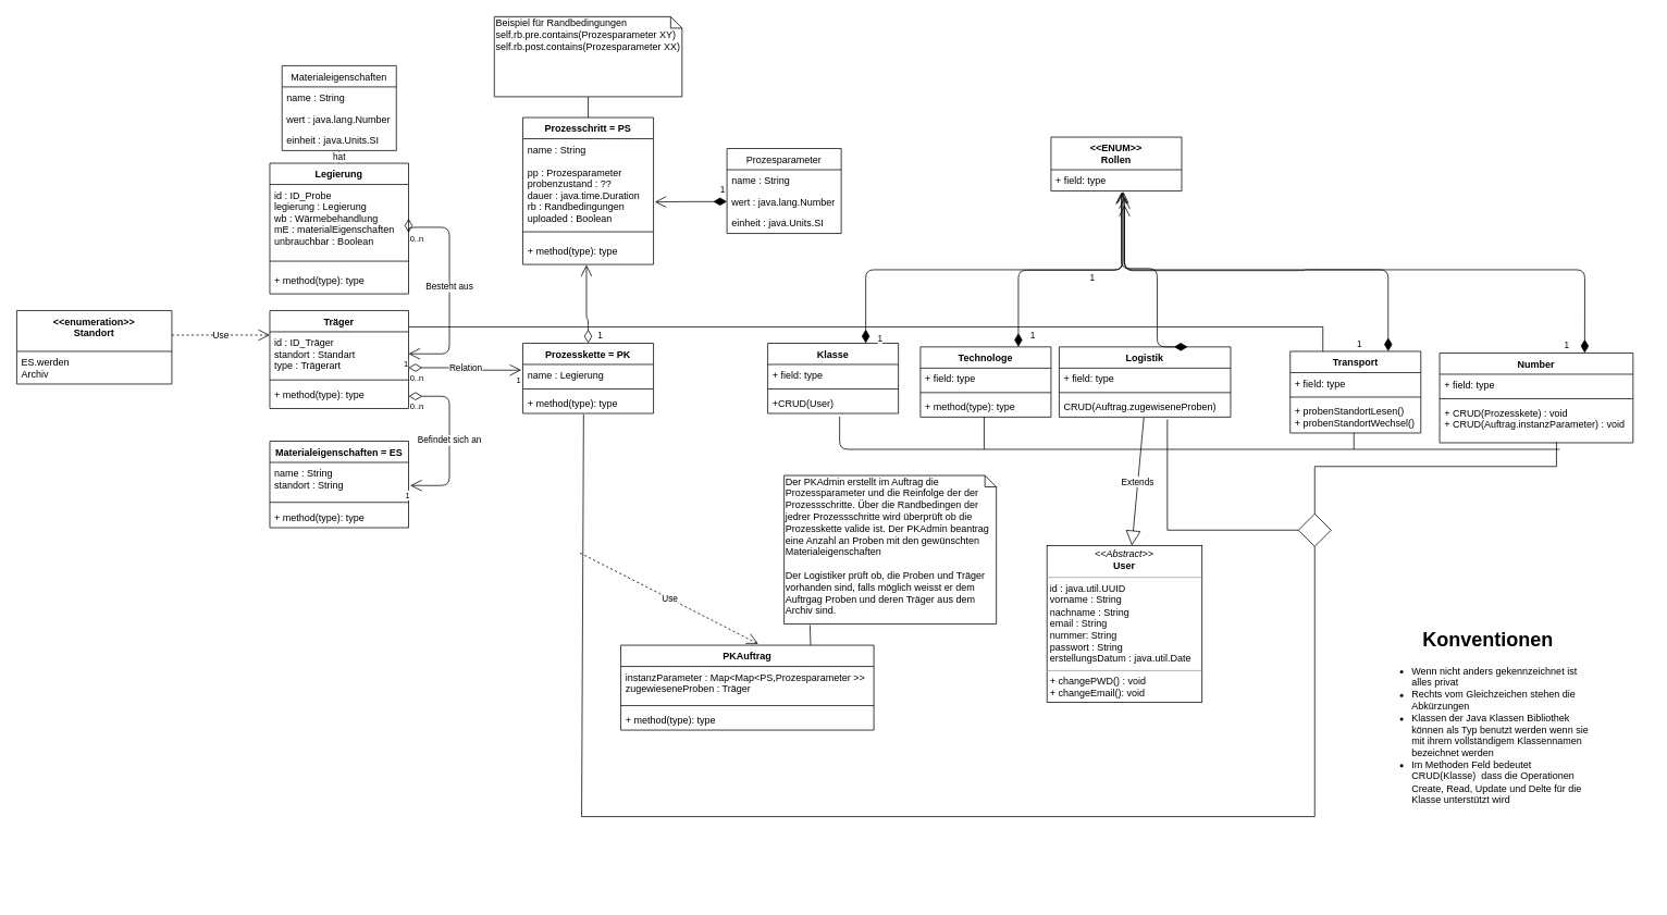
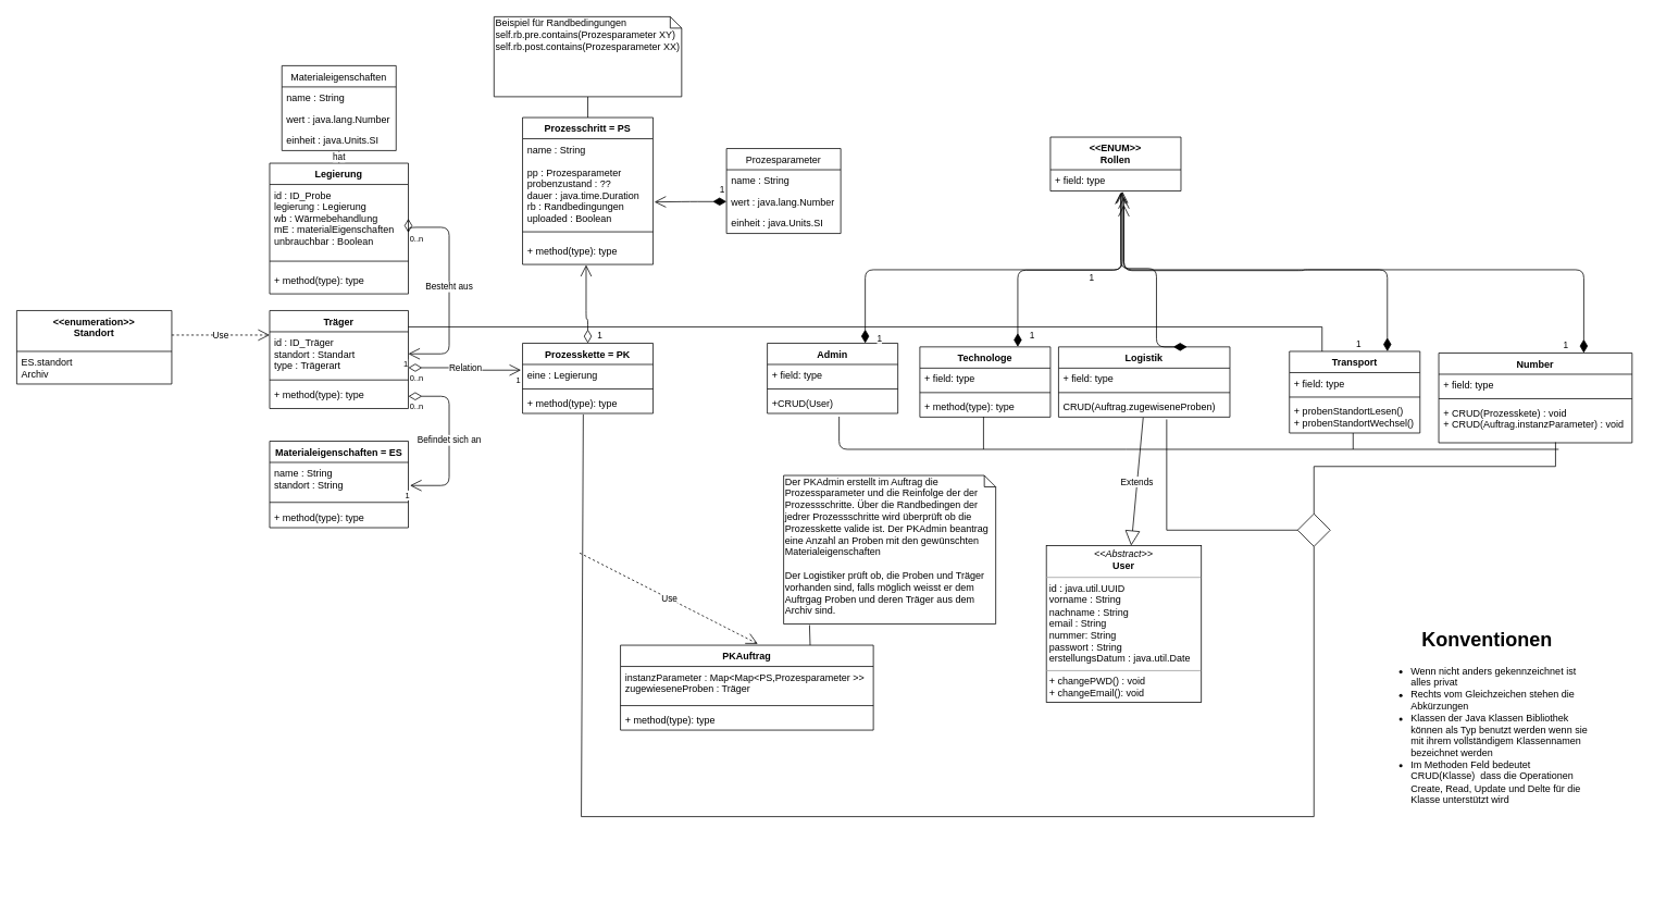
- <mxCell id="70" value="Klasse" style="swimlane;fontStyle=1;align=center;verticalAlign=top;childLayout=stackLayout;horizontal=1;startSize=26;horizontalStack=0;resizeParent=1;resizeParentMax=0;resizeLast=0;collapsible=1;marginBottom=0;" vertex="1" parent="1"><mxGeometry x="940" y="420" width="160" height="86" as="geometry" /></mxCell>
+ <mxCell id="70" value="Admin" style="swimlane;fontStyle=1;align=center;verticalAlign=top;childLayout=stackLayout;horizontal=1;startSize=26;horizontalStack=0;resizeParent=1;resizeParentMax=0;resizeLast=0;collapsible=1;marginBottom=0;" vertex="1" parent="1"><mxGeometry x="940" y="420" width="160" height="86" as="geometry" /></mxCell>
- <mxCell id="92" value="ES.werden&#10;Archiv" style="text;strokeColor=none;fillColor=none;align=left;verticalAlign=top;spacingLeft=4;spacingRight=4;overflow=hidden;rotatable=0;points=[[0,0.5],[1,0.5]];portConstraint=eastwest;" vertex="1" parent="91"><mxGeometry y="50" width="190" height="40" as="geometry" /></mxCell>
+ <mxCell id="92" value="ES.standort&#10;Archiv" style="text;strokeColor=none;fillColor=none;align=left;verticalAlign=top;spacingLeft=4;spacingRight=4;overflow=hidden;rotatable=0;points=[[0,0.5],[1,0.5]];portConstraint=eastwest;" vertex="1" parent="91"><mxGeometry y="50" width="190" height="40" as="geometry" /></mxCell>
- <mxCell id="36" value="name : Legierung" style="text;strokeColor=none;fillColor=none;align=left;verticalAlign=top;spacingLeft=4;spacingRight=4;overflow=hidden;rotatable=0;points=[[0,0.5],[1,0.5]];portConstraint=eastwest;" vertex="1" parent="35"><mxGeometry y="26" width="160" height="26" as="geometry" /></mxCell>
+ <mxCell id="36" value="eine : Legierung" style="text;strokeColor=none;fillColor=none;align=left;verticalAlign=top;spacingLeft=4;spacingRight=4;overflow=hidden;rotatable=0;points=[[0,0.5],[1,0.5]];portConstraint=eastwest;" vertex="1" parent="35"><mxGeometry y="26" width="160" height="26" as="geometry" /></mxCell>
